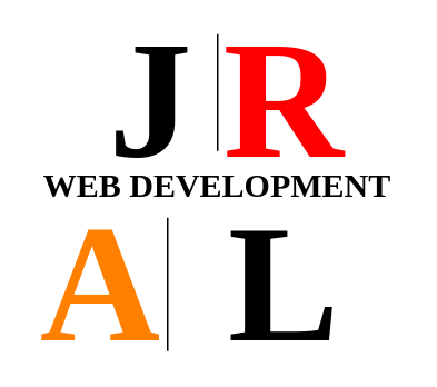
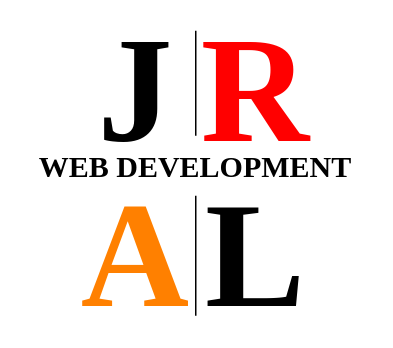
- <mxCell id="6" value="A" style="text;html=1;strokeColor=none;fillColor=none;align=center;verticalAlign=middle;whiteSpace=wrap;rounded=0;fontStyle=1;spacing=2;fontSize=100;fontFamily=Times New Roman;fontColor=#FF8000;" vertex="1" parent="1"><mxGeometry x="20" y="130" width="80" height="80" as="geometry" /></mxCell>
+ <mxCell id="6" value="A" style="text;html=1;strokeColor=none;fillColor=none;align=center;verticalAlign=middle;whiteSpace=wrap;rounded=0;fontStyle=1;spacing=2;fontSize=100;fontFamily=Times New Roman;fontColor=#FF8000;" vertex="1" parent="1"><mxGeometry x="50" y="130" width="80" height="80" as="geometry" /></mxCell>
